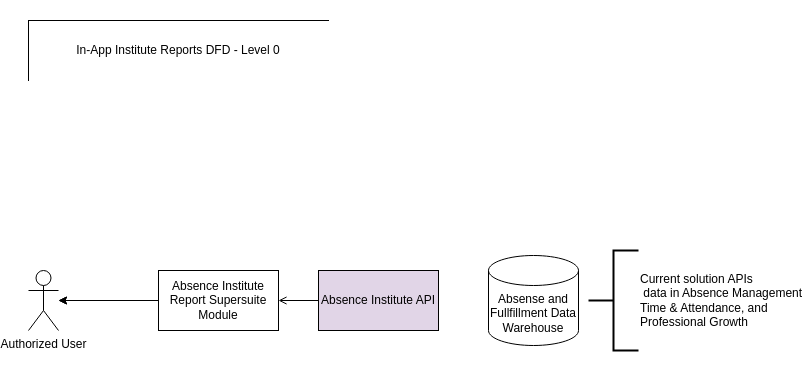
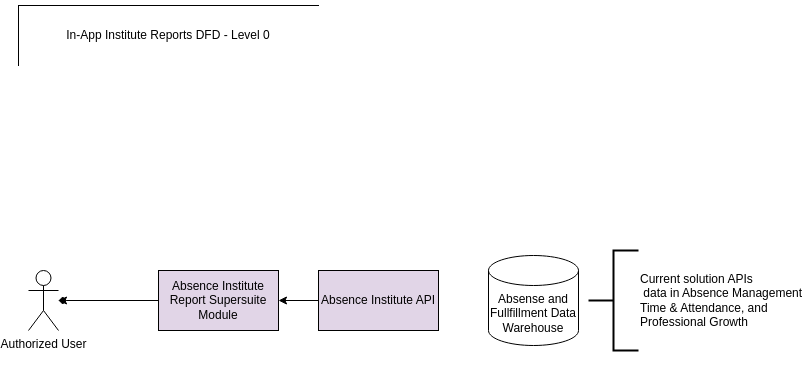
- <mxCell id="6" value="In-App Institute Reports DFD - Level 0" style="shape=partialRectangle;whiteSpace=wrap;html=1;bottom=0;right=0;fillColor=none;" vertex="1" parent="1"><mxGeometry x="20" y="20" width="300" height="60" as="geometry" /></mxCell>
+ <mxCell id="6" value="In-App Institute Reports DFD - Level 0" style="shape=partialRectangle;whiteSpace=wrap;html=1;bottom=0;right=0;fillColor=none;" vertex="1" parent="1"><mxGeometry x="10" y="5" width="300" height="60" as="geometry" /></mxCell>
- <mxCell id="2" value="" style="edgeStyle=orthogonalEdgeStyle;rounded=0;orthogonalLoop=1;jettySize=auto;html=1;startArrow=none;startFill=0;endArrow=classic;endFill=1;" edge="1" parent="1" source="3" target="5"><mxGeometry relative="1" as="geometry" /></mxCell>
+ <mxCell id="2" value="" style="edgeStyle=orthogonalEdgeStyle;rounded=0;orthogonalLoop=1;jettySize=auto;html=1;startArrow=none;startFill=0;endArrow=diamond;endFill=1;" edge="1" parent="1" source="3" target="5"><mxGeometry relative="1" as="geometry" /></mxCell>
- <mxCell id="3" value="Absence Institute Report Supersuite Module" style="rounded=0;whiteSpace=wrap;html=1;" vertex="1" parent="1"><mxGeometry x="150" y="270" width="120" height="60" as="geometry" /></mxCell>
+ <mxCell id="3" value="Absence Institute Report Supersuite Module" style="rounded=0;whiteSpace=wrap;html=1;fillColor=#e1d5e7;" vertex="1" parent="1"><mxGeometry x="150" y="270" width="120" height="60" as="geometry" /></mxCell>
- <mxCell id="8" value="" style="edgeStyle=orthogonalEdgeStyle;rounded=0;orthogonalLoop=1;jettySize=auto;html=1;startArrow=none;startFill=0;endArrow=open;endFill=1;" edge="1" parent="1" source="9" target="3"><mxGeometry relative="1" as="geometry" /></mxCell>
+ <mxCell id="8" value="" style="edgeStyle=orthogonalEdgeStyle;rounded=0;orthogonalLoop=1;jettySize=auto;html=1;startArrow=none;startFill=0;endArrow=classic;endFill=1;" edge="1" parent="1" source="9" target="3"><mxGeometry relative="1" as="geometry" /></mxCell>
